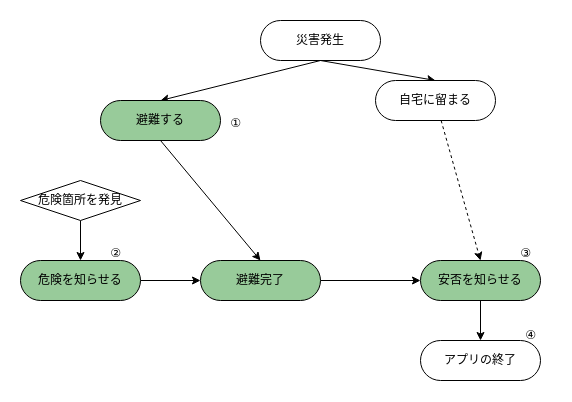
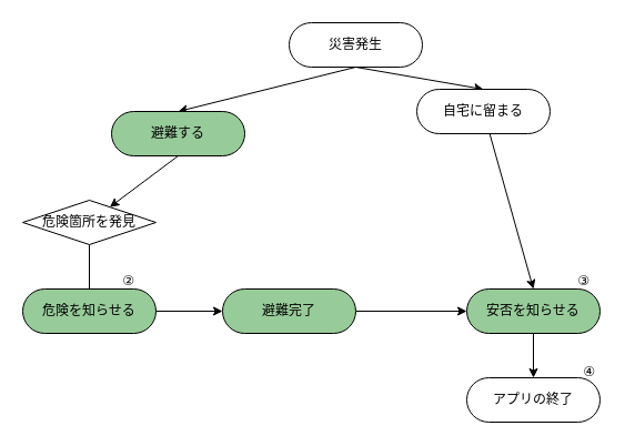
- <mxCell id="17" value="①" style="text;html=1;align=center;verticalAlign=middle;resizable=0;points=[];autosize=1;strokeColor=none;fillColor=none;fontColor=#000000;" parent="1" vertex="1"><mxGeometry x="220" y="110" width="30" height="26" as="geometry" /></mxCell>
- <mxCell id="5" style="edgeStyle=none;html=1;entryX=0.5;entryY=0;entryDx=0;entryDy=0;strokeColor=#000000;fontColor=#000000;dashed=1;" parent="1" source="6" target="8" edge="1"><mxGeometry relative="1" as="geometry" /></mxCell>
+ <mxCell id="5" style="edgeStyle=none;html=1;entryX=0.5;entryY=0;entryDx=0;entryDy=0;strokeColor=#000000;fontColor=#000000;" parent="1" source="6" target="8" edge="1"><mxGeometry relative="1" as="geometry" /></mxCell>
- <mxCell id="9" style="edgeStyle=none;html=1;entryX=0.5;entryY=0;entryDx=0;entryDy=0;strokeColor=#000000;fontColor=#000000;exitX=0.5;exitY=1;exitDx=0;exitDy=0;" parent="1" source="10" target="12" edge="1"><mxGeometry relative="1" as="geometry" /></mxCell>
+ <mxCell id="9" style="edgeStyle=none;html=1;strokeColor=#000000;fontColor=#000000;exitX=0.5;exitY=1;exitDx=0;exitDy=0;" parent="1" source="10" target="14" edge="1"><mxGeometry relative="1" as="geometry" /></mxCell>
- <mxCell id="13" style="edgeStyle=none;html=1;strokeColor=#000000;" parent="1" source="14" target="16" edge="1"><mxGeometry relative="1" as="geometry" /></mxCell>
+ <mxCell id="13" style="edgeStyle=none;html=1;strokeColor=#000000;endArrow=none;" parent="1" source="14" target="16" edge="1"><mxGeometry relative="1" as="geometry" /></mxCell>
